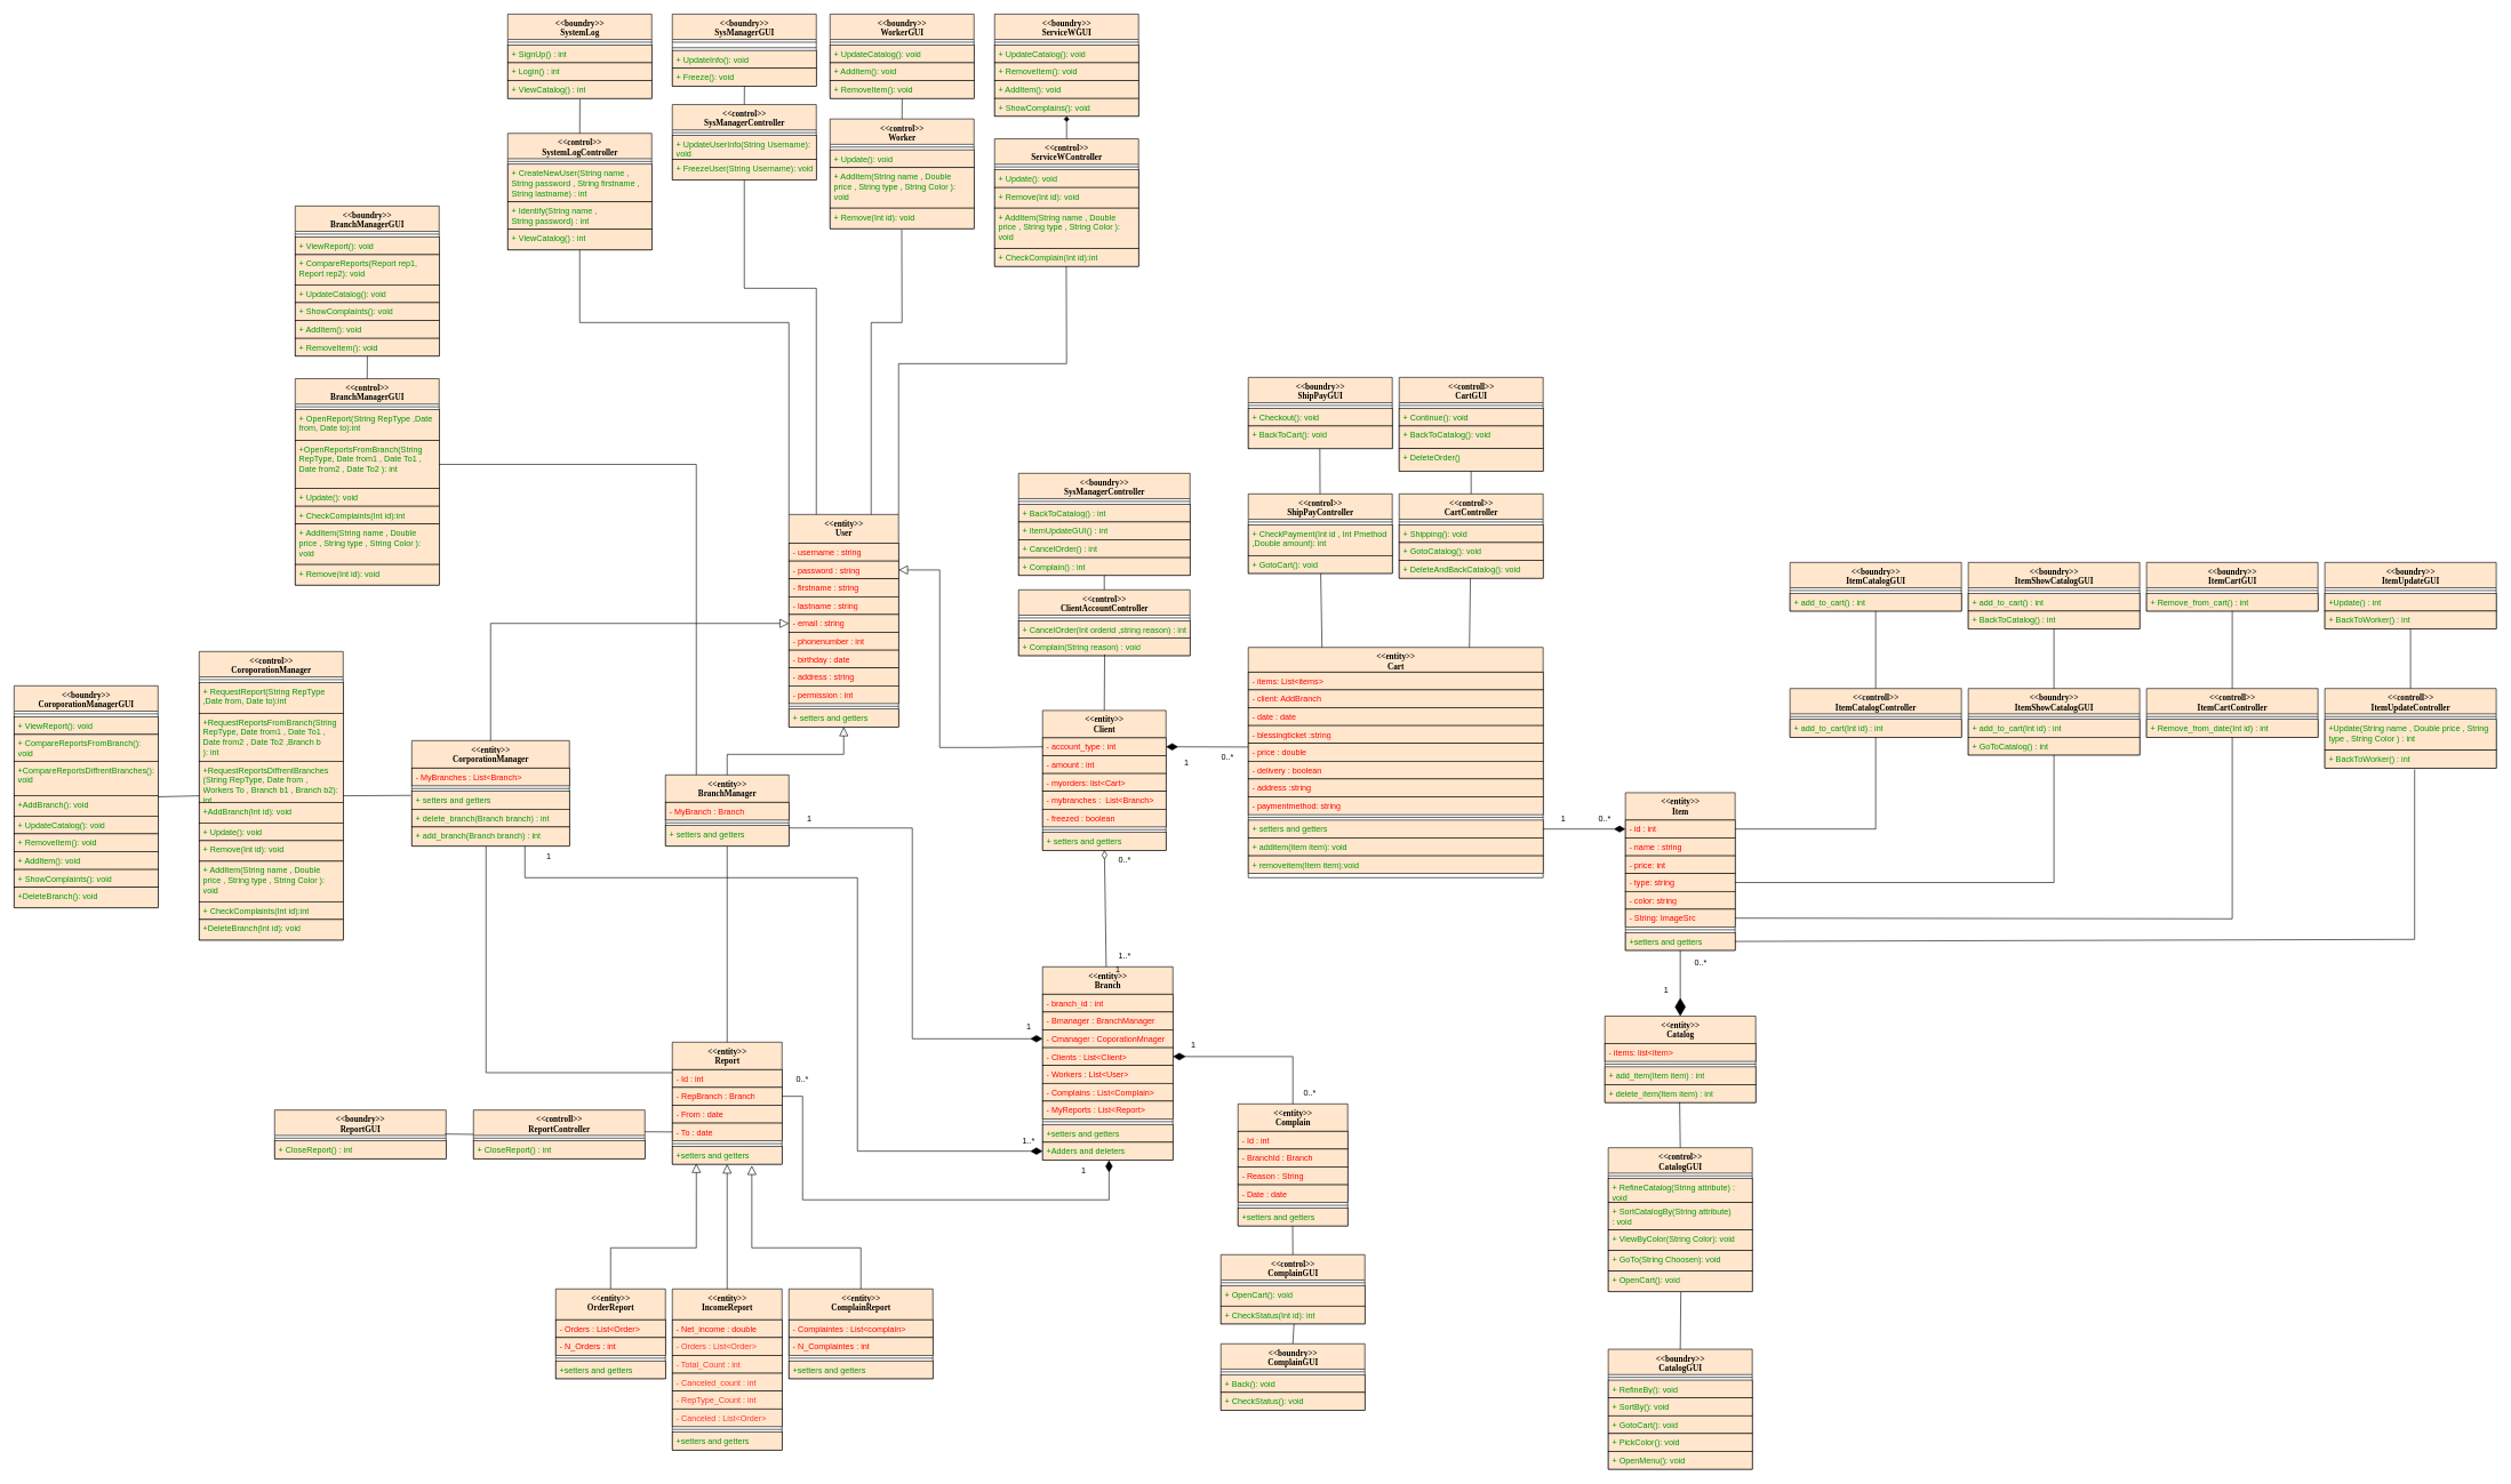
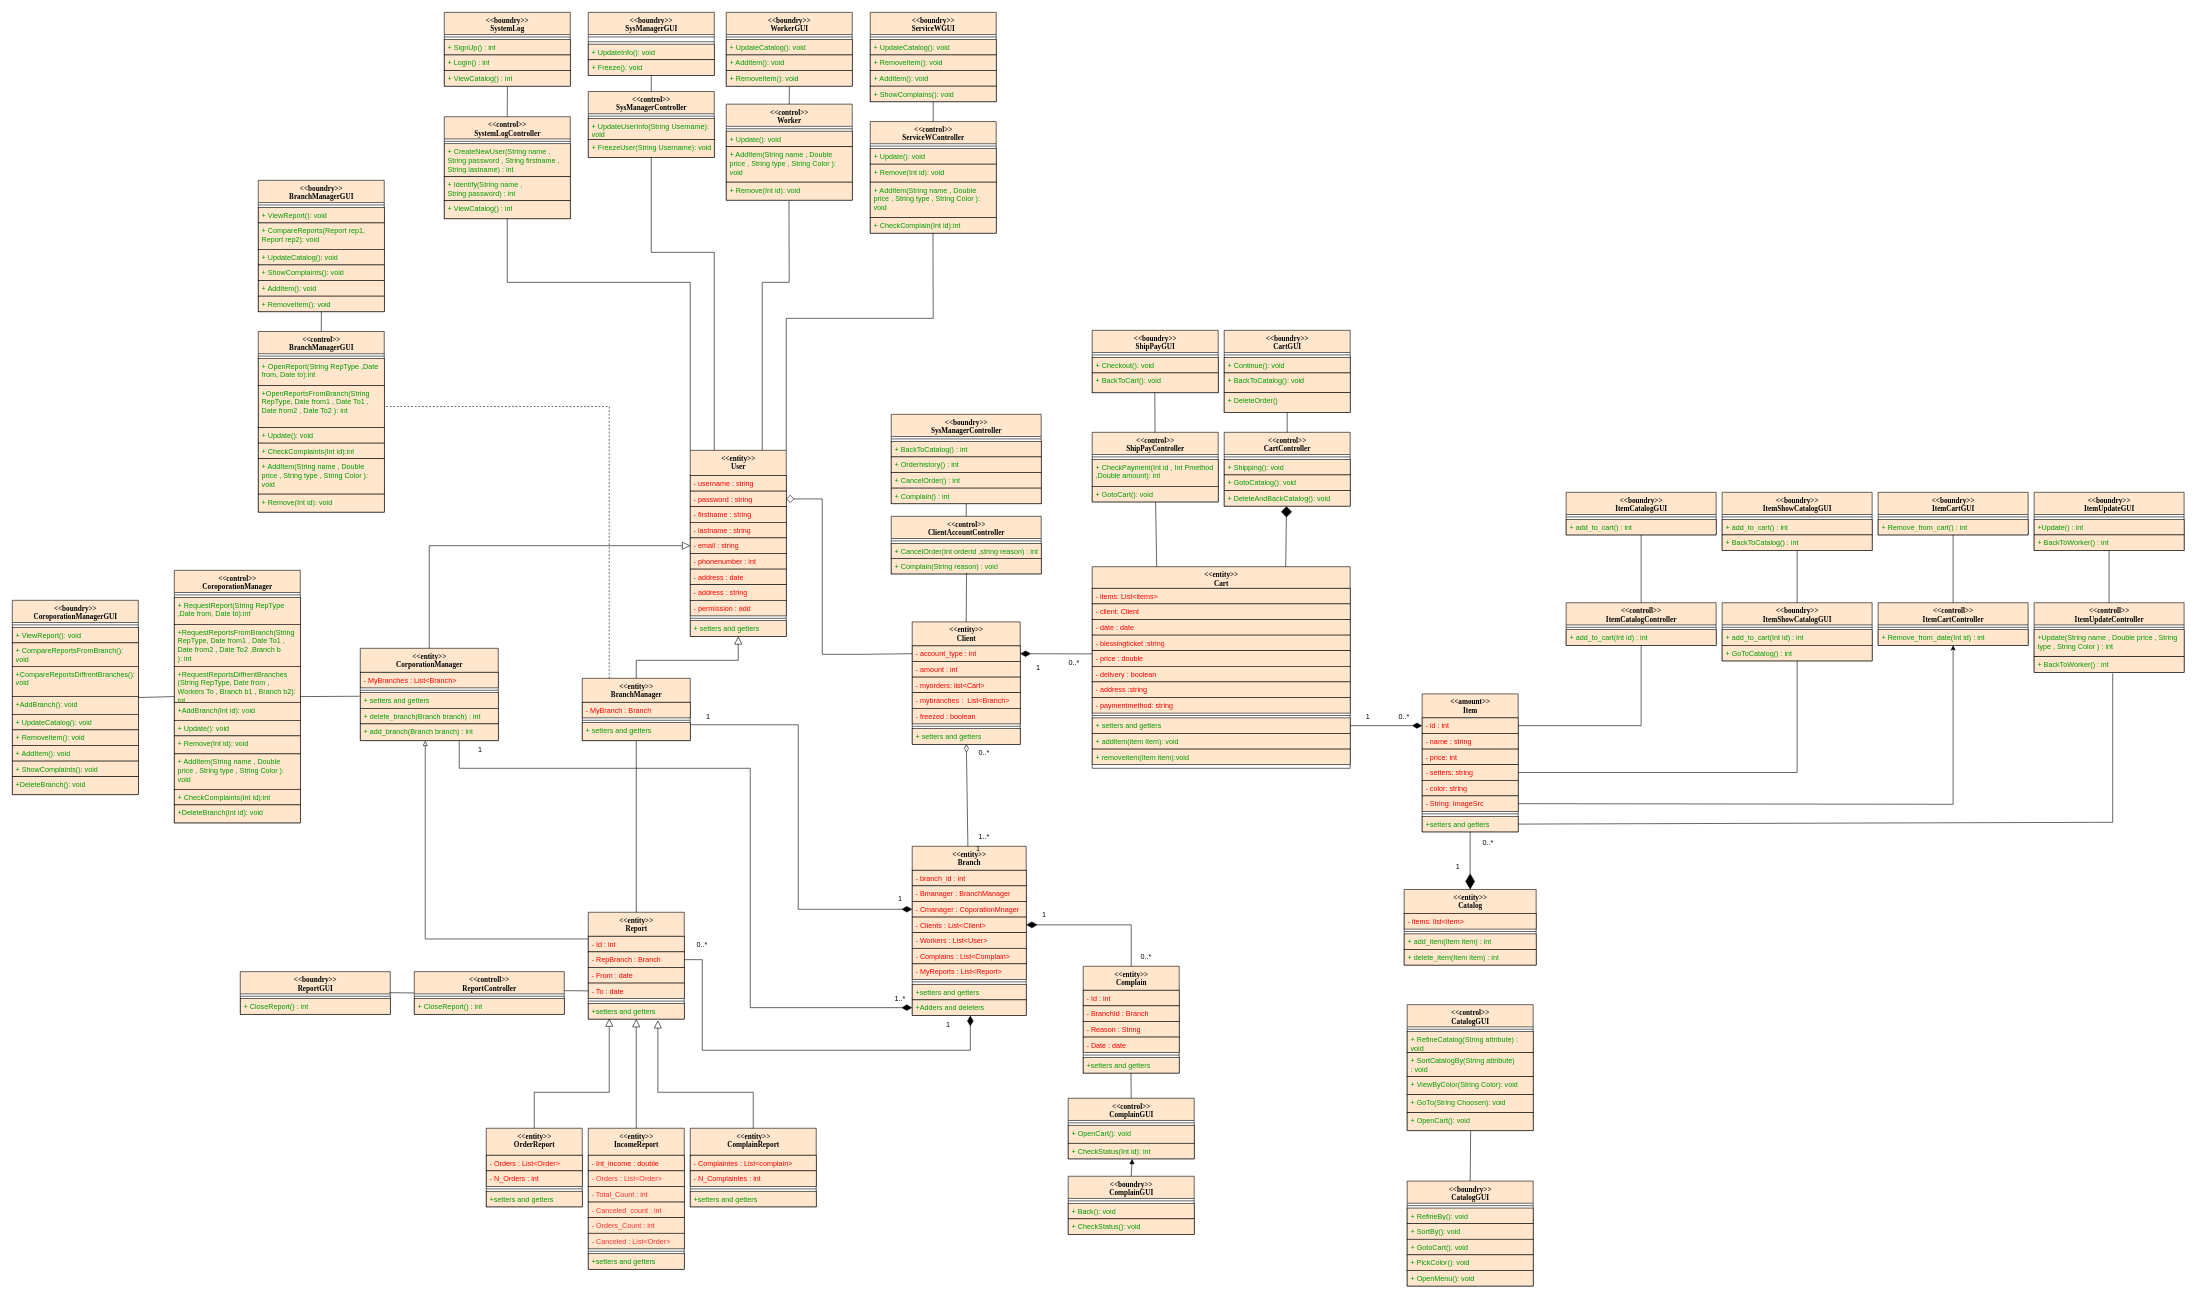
- <mxCell id="319" value="" style="endArrow=diamond;html=1;rounded=0;exitX=0.5;exitY=0;exitDx=0;exitDy=0;entryX=0.5;entryY=1.003;entryDx=0;entryDy=0;entryPerimeter=0;" parent="1" source="141" target="161" edge="1"><mxGeometry width="50" height="50" relative="1" as="geometry"><mxPoint x="1440" y="260" as="sourcePoint" /><mxPoint x="1570" y="180" as="targetPoint" /></mxGeometry></mxCell>
+ <mxCell id="319" value="" style="endArrow=none;html=1;rounded=0;exitX=0.5;exitY=0;exitDx=0;exitDy=0;entryX=0.5;entryY=1.003;entryDx=0;entryDy=0;entryPerimeter=0;" parent="1" source="141" target="161" edge="1"><mxGeometry width="50" height="50" relative="1" as="geometry"><mxPoint x="1440" y="260" as="sourcePoint" /><mxPoint x="1570" y="180" as="targetPoint" /></mxGeometry></mxCell>
- <mxCell id="151" value="&amp;lt;&amp;lt;controll&amp;gt;&amp;gt;&lt;br&gt;CartGUI" style="swimlane;html=1;fontStyle=1;align=center;verticalAlign=top;childLayout=stackLayout;horizontal=1;startSize=37;horizontalStack=0;resizeParent=1;resizeLast=0;collapsible=1;marginBottom=0;swimlaneFillColor=#ffffff;rounded=0;shadow=0;comic=0;labelBackgroundColor=none;strokeWidth=1;fillColor=#ffe6cc;fontFamily=Verdana;fontSize=12;strokeColor=#000000;" parent="1" vertex="1"><mxGeometry x="2040" y="550" width="210" height="137" as="geometry" /></mxCell>
+ <mxCell id="151" value="&amp;lt;&amp;lt;boundry&amp;gt;&amp;gt;&lt;br&gt;CartGUI" style="swimlane;html=1;fontStyle=1;align=center;verticalAlign=top;childLayout=stackLayout;horizontal=1;startSize=37;horizontalStack=0;resizeParent=1;resizeLast=0;collapsible=1;marginBottom=0;swimlaneFillColor=#ffffff;rounded=0;shadow=0;comic=0;labelBackgroundColor=none;strokeWidth=1;fillColor=#ffe6cc;fontFamily=Verdana;fontSize=12;strokeColor=#000000;" parent="1" vertex="1"><mxGeometry x="2040" y="550" width="210" height="137" as="geometry" /></mxCell>
- <mxCell id="277" value="" style="endArrow=none;html=1;rounded=0;fontColor=#009900;startSize=15;endSize=16;sourcePerimeterSpacing=4;targetPerimeterSpacing=13;exitX=0.25;exitY=0;exitDx=0;exitDy=0;entryX=1;entryY=0.5;entryDx=0;entryDy=0;" parent="1" source="95" target="183" edge="1"><mxGeometry width="50" height="50" relative="1" as="geometry"><mxPoint x="1020" y="470" as="sourcePoint" /><mxPoint x="850" y="800" as="targetPoint" /><Array as="points"><mxPoint x="1015" y="677" /></Array></mxGeometry></mxCell>
+ <mxCell id="277" value="" style="endArrow=none;html=1;rounded=0;fontColor=#009900;startSize=15;endSize=16;sourcePerimeterSpacing=4;targetPerimeterSpacing=13;exitX=0.25;exitY=0;exitDx=0;exitDy=0;entryX=1;entryY=0.5;entryDx=0;entryDy=0;dashed=1;" parent="1" source="95" target="183" edge="1"><mxGeometry width="50" height="50" relative="1" as="geometry"><mxPoint x="1020" y="470" as="sourcePoint" /><mxPoint x="850" y="800" as="targetPoint" /><Array as="points"><mxPoint x="1015" y="677" /></Array></mxGeometry></mxCell>
- <mxCell id="165" value="+ ItemUpdateGUI() : int" style="text;html=1;strokeColor=#000000;fillColor=#ffe6cc;align=left;verticalAlign=top;spacingLeft=4;spacingRight=4;whiteSpace=wrap;overflow=hidden;rotatable=0;points=[[0,0.5],[1,0.5]];portConstraint=eastwest;fontColor=#009900;" parent="162" vertex="1"><mxGeometry y="71" width="250" height="26" as="geometry" /></mxCell>
+ <mxCell id="165" value="+ Orderhistory() : int" style="text;html=1;strokeColor=#000000;fillColor=#ffe6cc;align=left;verticalAlign=top;spacingLeft=4;spacingRight=4;whiteSpace=wrap;overflow=hidden;rotatable=0;points=[[0,0.5],[1,0.5]];portConstraint=eastwest;fontColor=#009900;" parent="162" vertex="1"><mxGeometry y="71" width="250" height="26" as="geometry" /></mxCell>
- <mxCell id="258" value="" style="endArrow=block;html=1;rounded=0;fontColor=#009900;endFill=0;endSize=11;entryX=1;entryY=0.5;entryDx=0;entryDy=0;exitX=0;exitY=0.5;exitDx=0;exitDy=0;" parent="1" source="3" target="12" edge="1"><mxGeometry width="50" height="50" relative="1" as="geometry"><mxPoint x="1320" y="1130" as="sourcePoint" /><mxPoint x="1370" y="1080" as="targetPoint" /><Array as="points"><mxPoint x="1440" y="1090" /><mxPoint x="1370" y="1090" /><mxPoint x="1370" y="1020" /><mxPoint x="1370" y="831" /></Array></mxGeometry></mxCell>
+ <mxCell id="258" value="" style="endArrow=diamond;html=1;rounded=0;fontColor=#009900;endFill=0;endSize=11;entryX=1;entryY=0.5;entryDx=0;entryDy=0;exitX=0;exitY=0.5;exitDx=0;exitDy=0;" parent="1" source="3" target="12" edge="1"><mxGeometry width="50" height="50" relative="1" as="geometry"><mxPoint x="1320" y="1130" as="sourcePoint" /><mxPoint x="1370" y="1080" as="targetPoint" /><Array as="points"><mxPoint x="1440" y="1090" /><mxPoint x="1370" y="1090" /><mxPoint x="1370" y="1020" /><mxPoint x="1370" y="831" /></Array></mxGeometry></mxCell>
- <mxCell id="278" value="" style="endArrow=none;html=1;rounded=0;fontColor=#009900;startSize=15;endSize=16;sourcePerimeterSpacing=4;targetPerimeterSpacing=13;exitX=0.75;exitY=0;exitDx=0;exitDy=0;entryX=0.495;entryY=1.013;entryDx=0;entryDy=0;entryPerimeter=0;" parent="1" source="67" target="203" edge="1"><mxGeometry width="50" height="50" relative="1" as="geometry"><mxPoint x="2170" y="860" as="sourcePoint" /><mxPoint x="2170" y="750" as="targetPoint" /></mxGeometry></mxCell>
+ <mxCell id="278" value="" style="endArrow=diamond;html=1;rounded=0;fontColor=#009900;startSize=15;endSize=16;sourcePerimeterSpacing=4;targetPerimeterSpacing=13;exitX=0.75;exitY=0;exitDx=0;exitDy=0;entryX=0.495;entryY=1.013;entryDx=0;entryDy=0;entryPerimeter=0;" parent="1" source="67" target="203" edge="1"><mxGeometry width="50" height="50" relative="1" as="geometry"><mxPoint x="2170" y="860" as="sourcePoint" /><mxPoint x="2170" y="750" as="targetPoint" /></mxGeometry></mxCell>
- <mxCell id="17" value="- birthday : date" style="text;html=1;strokeColor=#000000;fillColor=#ffe6cc;align=left;verticalAlign=top;spacingLeft=4;spacingRight=4;whiteSpace=wrap;overflow=hidden;rotatable=0;points=[[0,0.5],[1,0.5]];portConstraint=eastwest;fontColor=#FF0000;" parent="10" vertex="1"><mxGeometry y="198" width="160" height="26" as="geometry" /></mxCell>
+ <mxCell id="17" value="- address : date" style="text;html=1;strokeColor=#000000;fillColor=#ffe6cc;align=left;verticalAlign=top;spacingLeft=4;spacingRight=4;whiteSpace=wrap;overflow=hidden;rotatable=0;points=[[0,0.5],[1,0.5]];portConstraint=eastwest;fontColor=#FF0000;" parent="10" vertex="1"><mxGeometry y="198" width="160" height="26" as="geometry" /></mxCell>
- <mxCell id="19" value="&lt;font&gt;- permission : int&lt;/font&gt;" style="text;html=1;strokeColor=#000000;fillColor=#ffe6cc;align=left;verticalAlign=top;spacingLeft=4;spacingRight=4;whiteSpace=wrap;overflow=hidden;rotatable=0;points=[[0,0.5],[1,0.5]];portConstraint=eastwest;fontColor=#FF0000;" parent="10" vertex="1"><mxGeometry y="250" width="160" height="26" as="geometry" /></mxCell>
+ <mxCell id="19" value="&lt;font&gt;- permission : add&lt;/font&gt;" style="text;html=1;strokeColor=#000000;fillColor=#ffe6cc;align=left;verticalAlign=top;spacingLeft=4;spacingRight=4;whiteSpace=wrap;overflow=hidden;rotatable=0;points=[[0,0.5],[1,0.5]];portConstraint=eastwest;fontColor=#FF0000;" parent="10" vertex="1"><mxGeometry y="250" width="160" height="26" as="geometry" /></mxCell>
- <mxCell id="69" value="- client: AddBranch" style="text;html=1;strokeColor=#000000;fillColor=#ffe6cc;align=left;verticalAlign=top;spacingLeft=4;spacingRight=4;whiteSpace=wrap;overflow=hidden;rotatable=0;points=[[0,0.5],[1,0.5]];portConstraint=eastwest;fontColor=#FF0000;" parent="67" vertex="1"><mxGeometry y="62" width="430" height="26" as="geometry" /></mxCell>
+ <mxCell id="69" value="- client: Client" style="text;html=1;strokeColor=#000000;fillColor=#ffe6cc;align=left;verticalAlign=top;spacingLeft=4;spacingRight=4;whiteSpace=wrap;overflow=hidden;rotatable=0;points=[[0,0.5],[1,0.5]];portConstraint=eastwest;fontColor=#FF0000;" parent="67" vertex="1"><mxGeometry y="62" width="430" height="26" as="geometry" /></mxCell>
- <mxCell id="289" value="" style="endArrow=none;html=1;rounded=0;exitX=1;exitY=0.5;exitDx=0;exitDy=0;" parent="1" source="86" target="241" edge="1"><mxGeometry width="50" height="50" relative="1" as="geometry"><mxPoint x="3255" y="1200" as="sourcePoint" /><mxPoint x="3320" y="1130" as="targetPoint" /><Array as="points"><mxPoint x="3255" y="1340" /></Array></mxGeometry></mxCell>
+ <mxCell id="289" value="" style="endArrow=classic;html=1;rounded=0;exitX=1;exitY=0.5;exitDx=0;exitDy=0;" parent="1" source="86" target="241" edge="1"><mxGeometry width="50" height="50" relative="1" as="geometry"><mxPoint x="3255" y="1200" as="sourcePoint" /><mxPoint x="3320" y="1130" as="targetPoint" /><Array as="points"><mxPoint x="3255" y="1340" /></Array></mxGeometry></mxCell>
- <mxCell id="80" value="&amp;lt;&amp;lt;entity&amp;gt;&amp;gt;&lt;br&gt;Item" style="swimlane;html=1;fontStyle=1;align=center;verticalAlign=top;childLayout=stackLayout;horizontal=1;startSize=40;horizontalStack=0;resizeParent=1;resizeLast=0;collapsible=1;marginBottom=0;swimlaneFillColor=#ffffff;rounded=0;shadow=0;comic=0;labelBackgroundColor=none;strokeWidth=1;fillColor=#ffe6cc;fontFamily=Verdana;fontSize=12;strokeColor=#000000;" parent="1" vertex="1"><mxGeometry x="2370" y="1156" width="160" height="230" as="geometry" /></mxCell>
+ <mxCell id="80" value="&amp;lt;&amp;lt;amount&amp;gt;&amp;gt;&lt;br&gt;Item" style="swimlane;html=1;fontStyle=1;align=center;verticalAlign=top;childLayout=stackLayout;horizontal=1;startSize=40;horizontalStack=0;resizeParent=1;resizeLast=0;collapsible=1;marginBottom=0;swimlaneFillColor=#ffffff;rounded=0;shadow=0;comic=0;labelBackgroundColor=none;strokeWidth=1;fillColor=#ffe6cc;fontFamily=Verdana;fontSize=12;strokeColor=#000000;" parent="1" vertex="1"><mxGeometry x="2370" y="1156" width="160" height="230" as="geometry" /></mxCell>
- <mxCell id="22" style="edgeStyle=orthogonalEdgeStyle;rounded=0;orthogonalLoop=1;jettySize=auto;html=1;exitX=0;exitY=0.25;exitDx=0;exitDy=0;entryX=0.471;entryY=1.004;entryDx=0;entryDy=0;entryPerimeter=0;endArrow=none;endFill=0;" parent="1" source="23" target="104" edge="1"><mxGeometry relative="1" as="geometry" /></mxCell>
+ <mxCell id="22" style="edgeStyle=orthogonalEdgeStyle;rounded=0;orthogonalLoop=1;jettySize=auto;html=1;exitX=0;exitY=0.25;exitDx=0;exitDy=0;entryX=0.471;entryY=1.004;entryDx=0;entryDy=0;entryPerimeter=0;endArrow=block;endFill=0;" parent="1" source="23" target="104" edge="1"><mxGeometry relative="1" as="geometry" /></mxCell>
- <mxCell id="84" value="- type: string" style="text;html=1;strokeColor=#000000;fillColor=#ffe6cc;align=left;verticalAlign=top;spacingLeft=4;spacingRight=4;whiteSpace=wrap;overflow=hidden;rotatable=0;points=[[0,0.5],[1,0.5]];portConstraint=eastwest;fontColor=#FF0000;" parent="80" vertex="1"><mxGeometry y="118" width="160" height="26" as="geometry" /></mxCell>
+ <mxCell id="84" value="- setters: string" style="text;html=1;strokeColor=#000000;fillColor=#ffe6cc;align=left;verticalAlign=top;spacingLeft=4;spacingRight=4;whiteSpace=wrap;overflow=hidden;rotatable=0;points=[[0,0.5],[1,0.5]];portConstraint=eastwest;fontColor=#FF0000;" parent="80" vertex="1"><mxGeometry y="118" width="160" height="26" as="geometry" /></mxCell>
- <mxCell id="276" value="" style="endArrow=none;html=1;rounded=0;fontColor=#009900;exitX=0.496;exitY=0.988;exitDx=0;exitDy=0;exitPerimeter=0;entryX=0.5;entryY=0;entryDx=0;entryDy=0;" parent="1" source="93" target="173" edge="1"><mxGeometry width="50" height="50" relative="1" as="geometry"><mxPoint x="2470" y="1640" as="sourcePoint" /><mxPoint x="2430" y="1660" as="targetPoint" /></mxGeometry></mxCell>
- <mxCell id="320" value="" style="endArrow=none;html=1;rounded=0;exitX=0.5;exitY=0;exitDx=0;exitDy=0;entryX=0.508;entryY=1.006;entryDx=0;entryDy=0;entryPerimeter=0;" parent="1" source="305" target="312" edge="1"><mxGeometry width="50" height="50" relative="1" as="geometry"><mxPoint x="1875" y="2355" as="sourcePoint" /><mxPoint x="1895" y="2275" as="targetPoint" /></mxGeometry></mxCell>
+ <mxCell id="320" value="" style="endArrow=block;html=1;rounded=0;exitX=0.5;exitY=0;exitDx=0;exitDy=0;entryX=0.508;entryY=1.006;entryDx=0;entryDy=0;entryPerimeter=0;" parent="1" source="305" target="312" edge="1"><mxGeometry width="50" height="50" relative="1" as="geometry"><mxPoint x="1875" y="2355" as="sourcePoint" /><mxPoint x="1895" y="2275" as="targetPoint" /></mxGeometry></mxCell>
- <mxCell id="31" value="- Net_income : double" style="text;html=1;strokeColor=#000000;fillColor=#ffe6cc;align=left;verticalAlign=top;spacingLeft=4;spacingRight=4;whiteSpace=wrap;overflow=hidden;rotatable=0;points=[[0,0.5],[1,0.5]];portConstraint=eastwest;fontColor=#FF0000;" parent="30" vertex="1"><mxGeometry y="45" width="160" height="26" as="geometry" /></mxCell>
+ <mxCell id="31" value="- Int_income : double" style="text;html=1;strokeColor=#000000;fillColor=#ffe6cc;align=left;verticalAlign=top;spacingLeft=4;spacingRight=4;whiteSpace=wrap;overflow=hidden;rotatable=0;points=[[0,0.5],[1,0.5]];portConstraint=eastwest;fontColor=#FF0000;" parent="30" vertex="1"><mxGeometry y="45" width="160" height="26" as="geometry" /></mxCell>
- <mxCell id="35" value="- RepType_Count : int&amp;nbsp;" style="text;html=1;strokeColor=#000000;fillColor=#ffe6cc;align=left;verticalAlign=top;spacingLeft=4;spacingRight=4;whiteSpace=wrap;overflow=hidden;rotatable=0;points=[[0,0.5],[1,0.5]];portConstraint=eastwest;fontColor=#FF3333;" parent="30" vertex="1"><mxGeometry y="149" width="160" height="26" as="geometry" /></mxCell>
+ <mxCell id="35" value="- Orders_Count : int&amp;nbsp;" style="text;html=1;strokeColor=#000000;fillColor=#ffe6cc;align=left;verticalAlign=top;spacingLeft=4;spacingRight=4;whiteSpace=wrap;overflow=hidden;rotatable=0;points=[[0,0.5],[1,0.5]];portConstraint=eastwest;fontColor=#FF3333;" parent="30" vertex="1"><mxGeometry y="149" width="160" height="26" as="geometry" /></mxCell>
